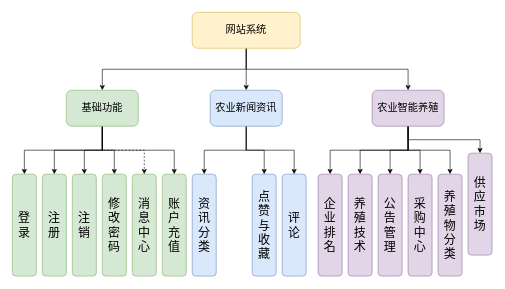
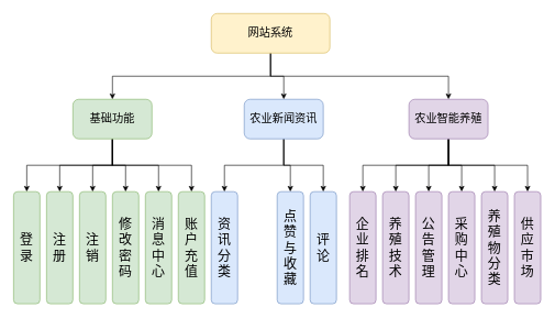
- <mxCell id="16" value="农业新闻资讯" style="rounded=1;whiteSpace=wrap;html=1;fontFamily=Times New Roman;fontSize=17;shadow=0;sketch=0;fillColor=#dae8fc;strokeColor=#6c8ebf;" parent="1" vertex="1"><mxGeometry x="350" y="150" width="120" height="60" as="geometry" /></mxCell>
+ <mxCell id="16" value="农业新闻资讯" style="rounded=1;whiteSpace=wrap;html=1;fontFamily=Times New Roman;fontSize=17;shadow=0;sketch=0;fillColor=#dae8fc;strokeColor=#6c8ebf;" parent="1" vertex="1"><mxGeometry x="370" y="150" width="120" height="60" as="geometry" /></mxCell>
- <mxCell id="8" style="edgeStyle=orthogonalEdgeStyle;rounded=0;sketch=0;orthogonalLoop=1;jettySize=auto;html=1;exitX=0.5;exitY=1;exitDx=0;exitDy=0;entryX=0.5;entryY=0;entryDx=0;entryDy=0;shadow=0;fontFamily=Times New Roman;fontSize=17;dashed=1;" parent="1" source="12" target="27" edge="1"><mxGeometry relative="1" as="geometry" /></mxCell>
+ <mxCell id="8" style="edgeStyle=orthogonalEdgeStyle;rounded=0;sketch=0;orthogonalLoop=1;jettySize=auto;html=1;exitX=0.5;exitY=1;exitDx=0;exitDy=0;entryX=0.5;entryY=0;entryDx=0;entryDy=0;shadow=0;fontFamily=Times New Roman;fontSize=17;" parent="1" source="12" target="27" edge="1"><mxGeometry relative="1" as="geometry" /></mxCell>
- <mxCell id="38" value="供应市场" style="rounded=1;verticalAlign=middle;horizontal=1;whiteSpace=wrap;html=1;fontSize=20;shadow=0;fillColor=#e1d5e7;strokeColor=#9673a6;" vertex="1" parent="1"><mxGeometry x="780" y="255" width="40" height="170" as="geometry" /></mxCell>
+ <mxCell id="38" value="供应市场" style="rounded=1;verticalAlign=middle;horizontal=1;whiteSpace=wrap;html=1;fontSize=20;shadow=0;fillColor=#e1d5e7;strokeColor=#9673a6;" vertex="1" parent="1"><mxGeometry x="780" y="290" width="40" height="170" as="geometry" /></mxCell>
